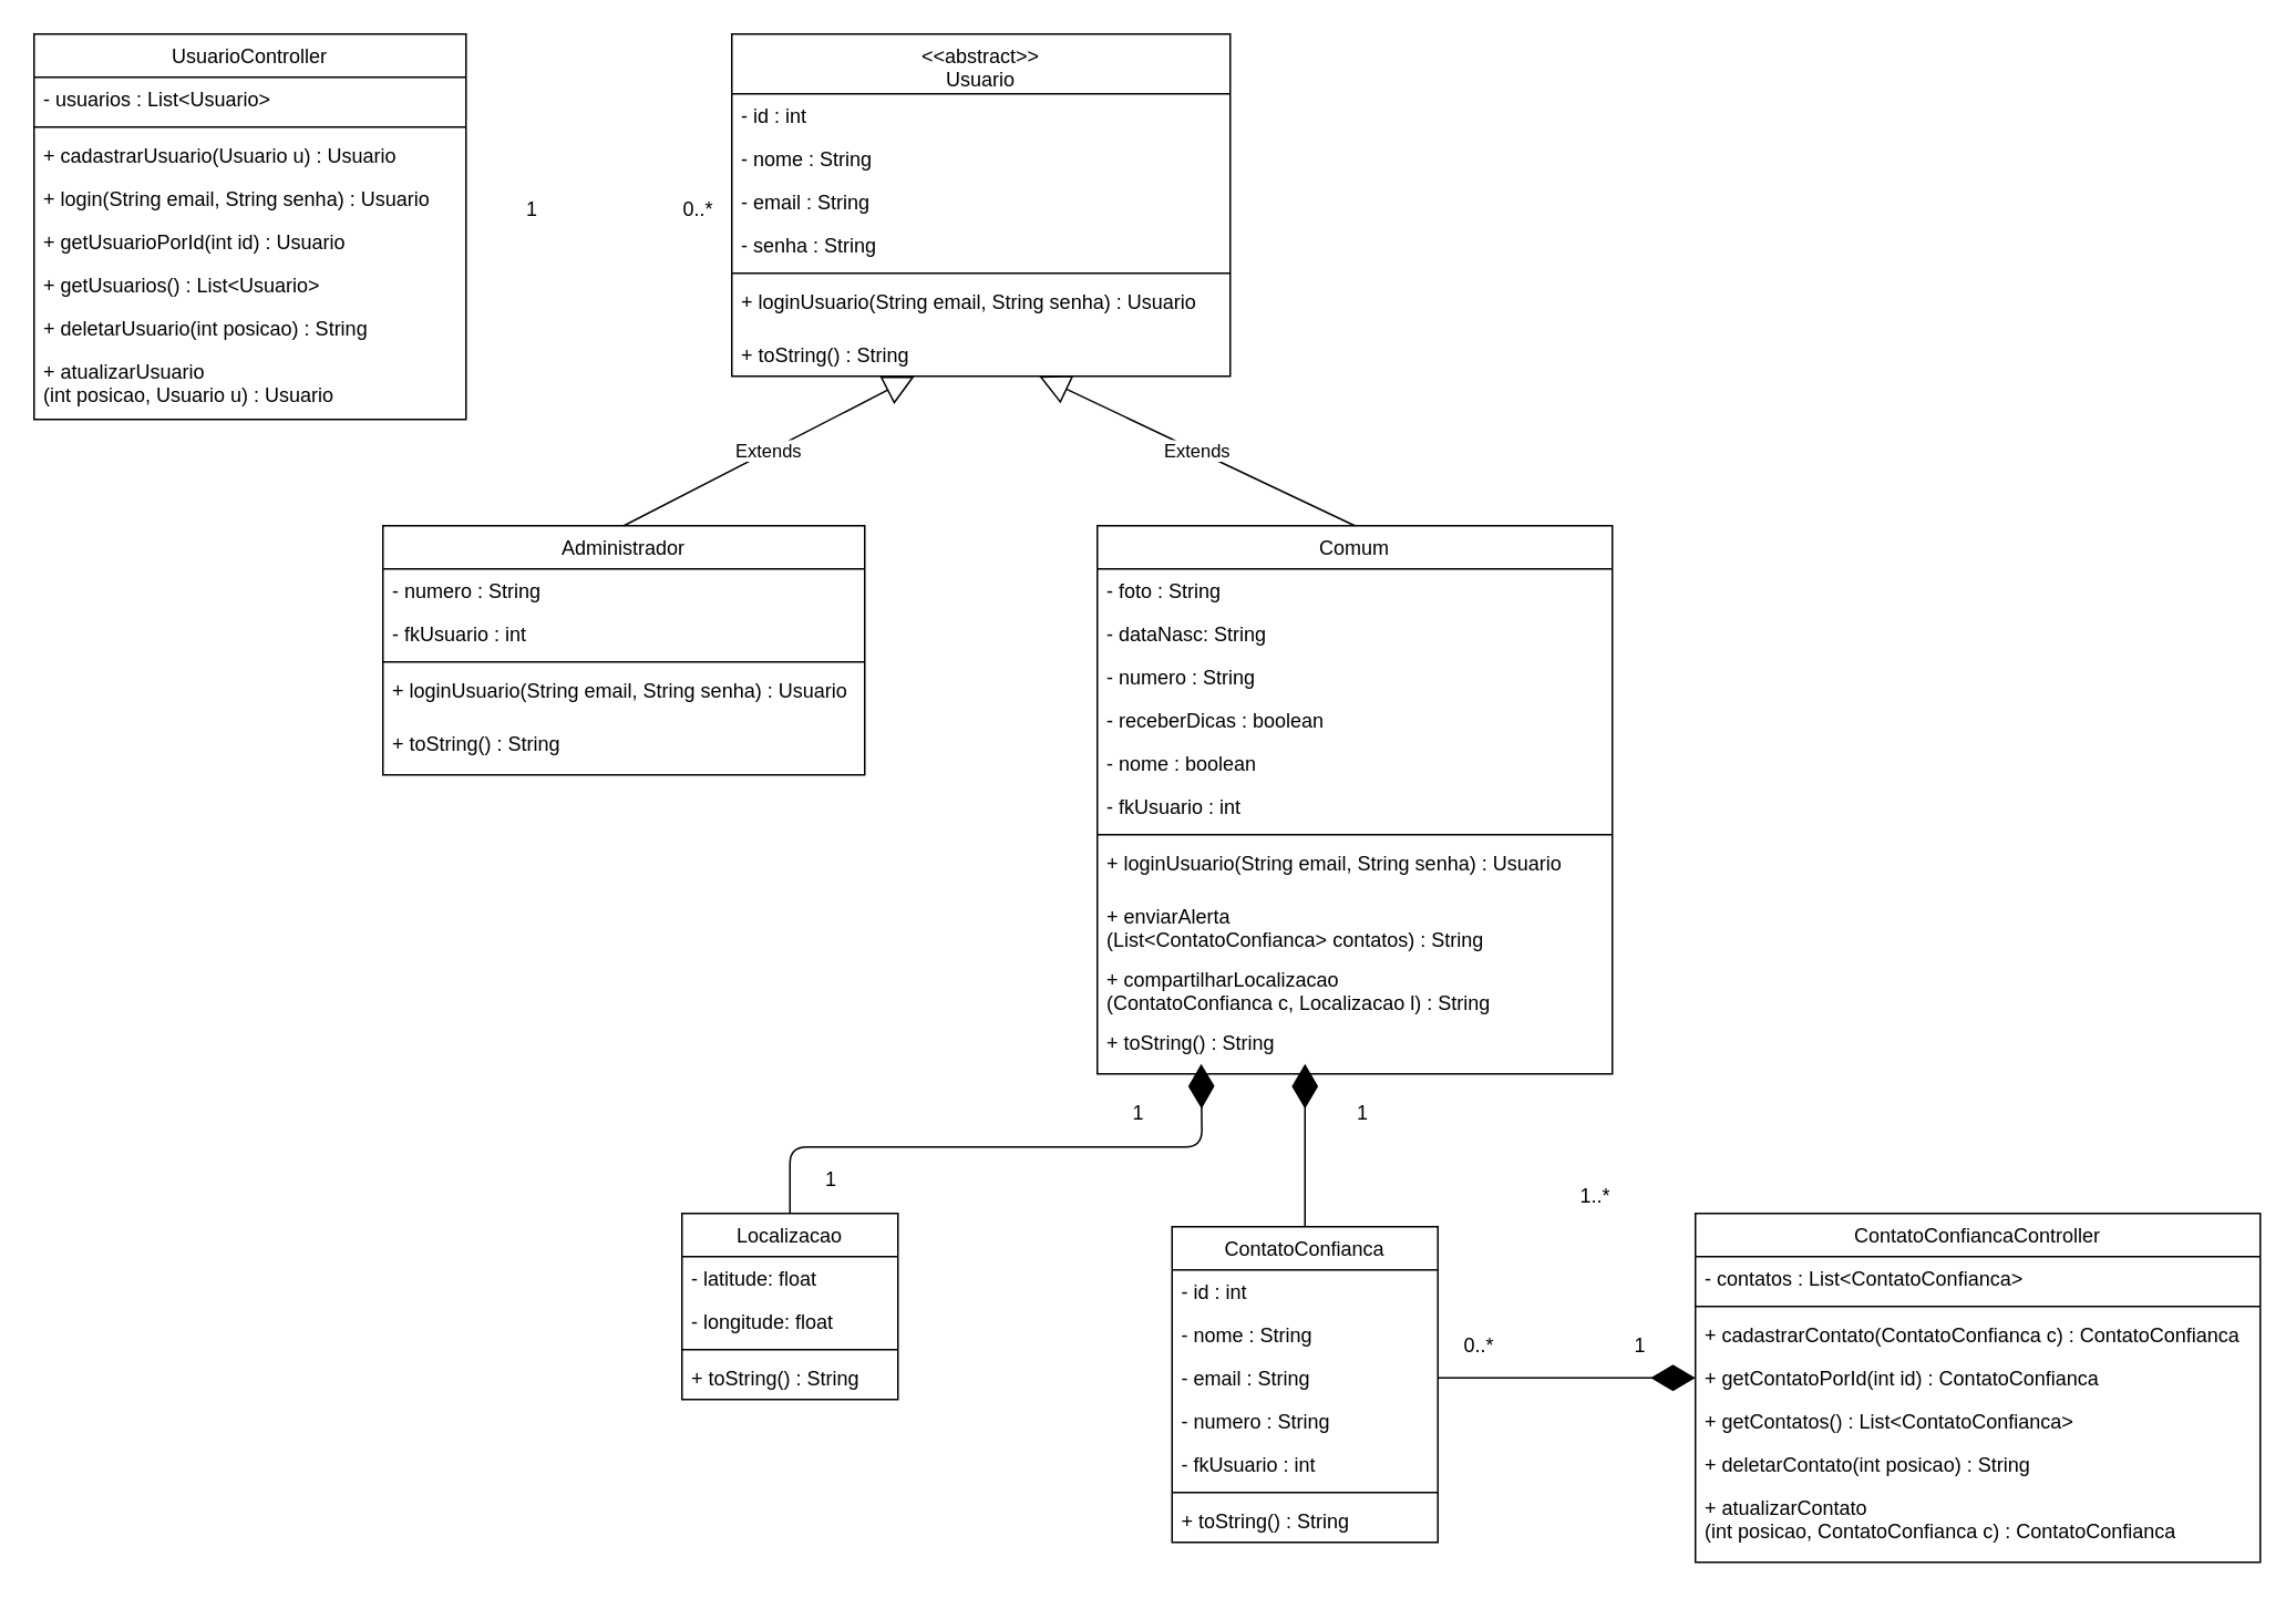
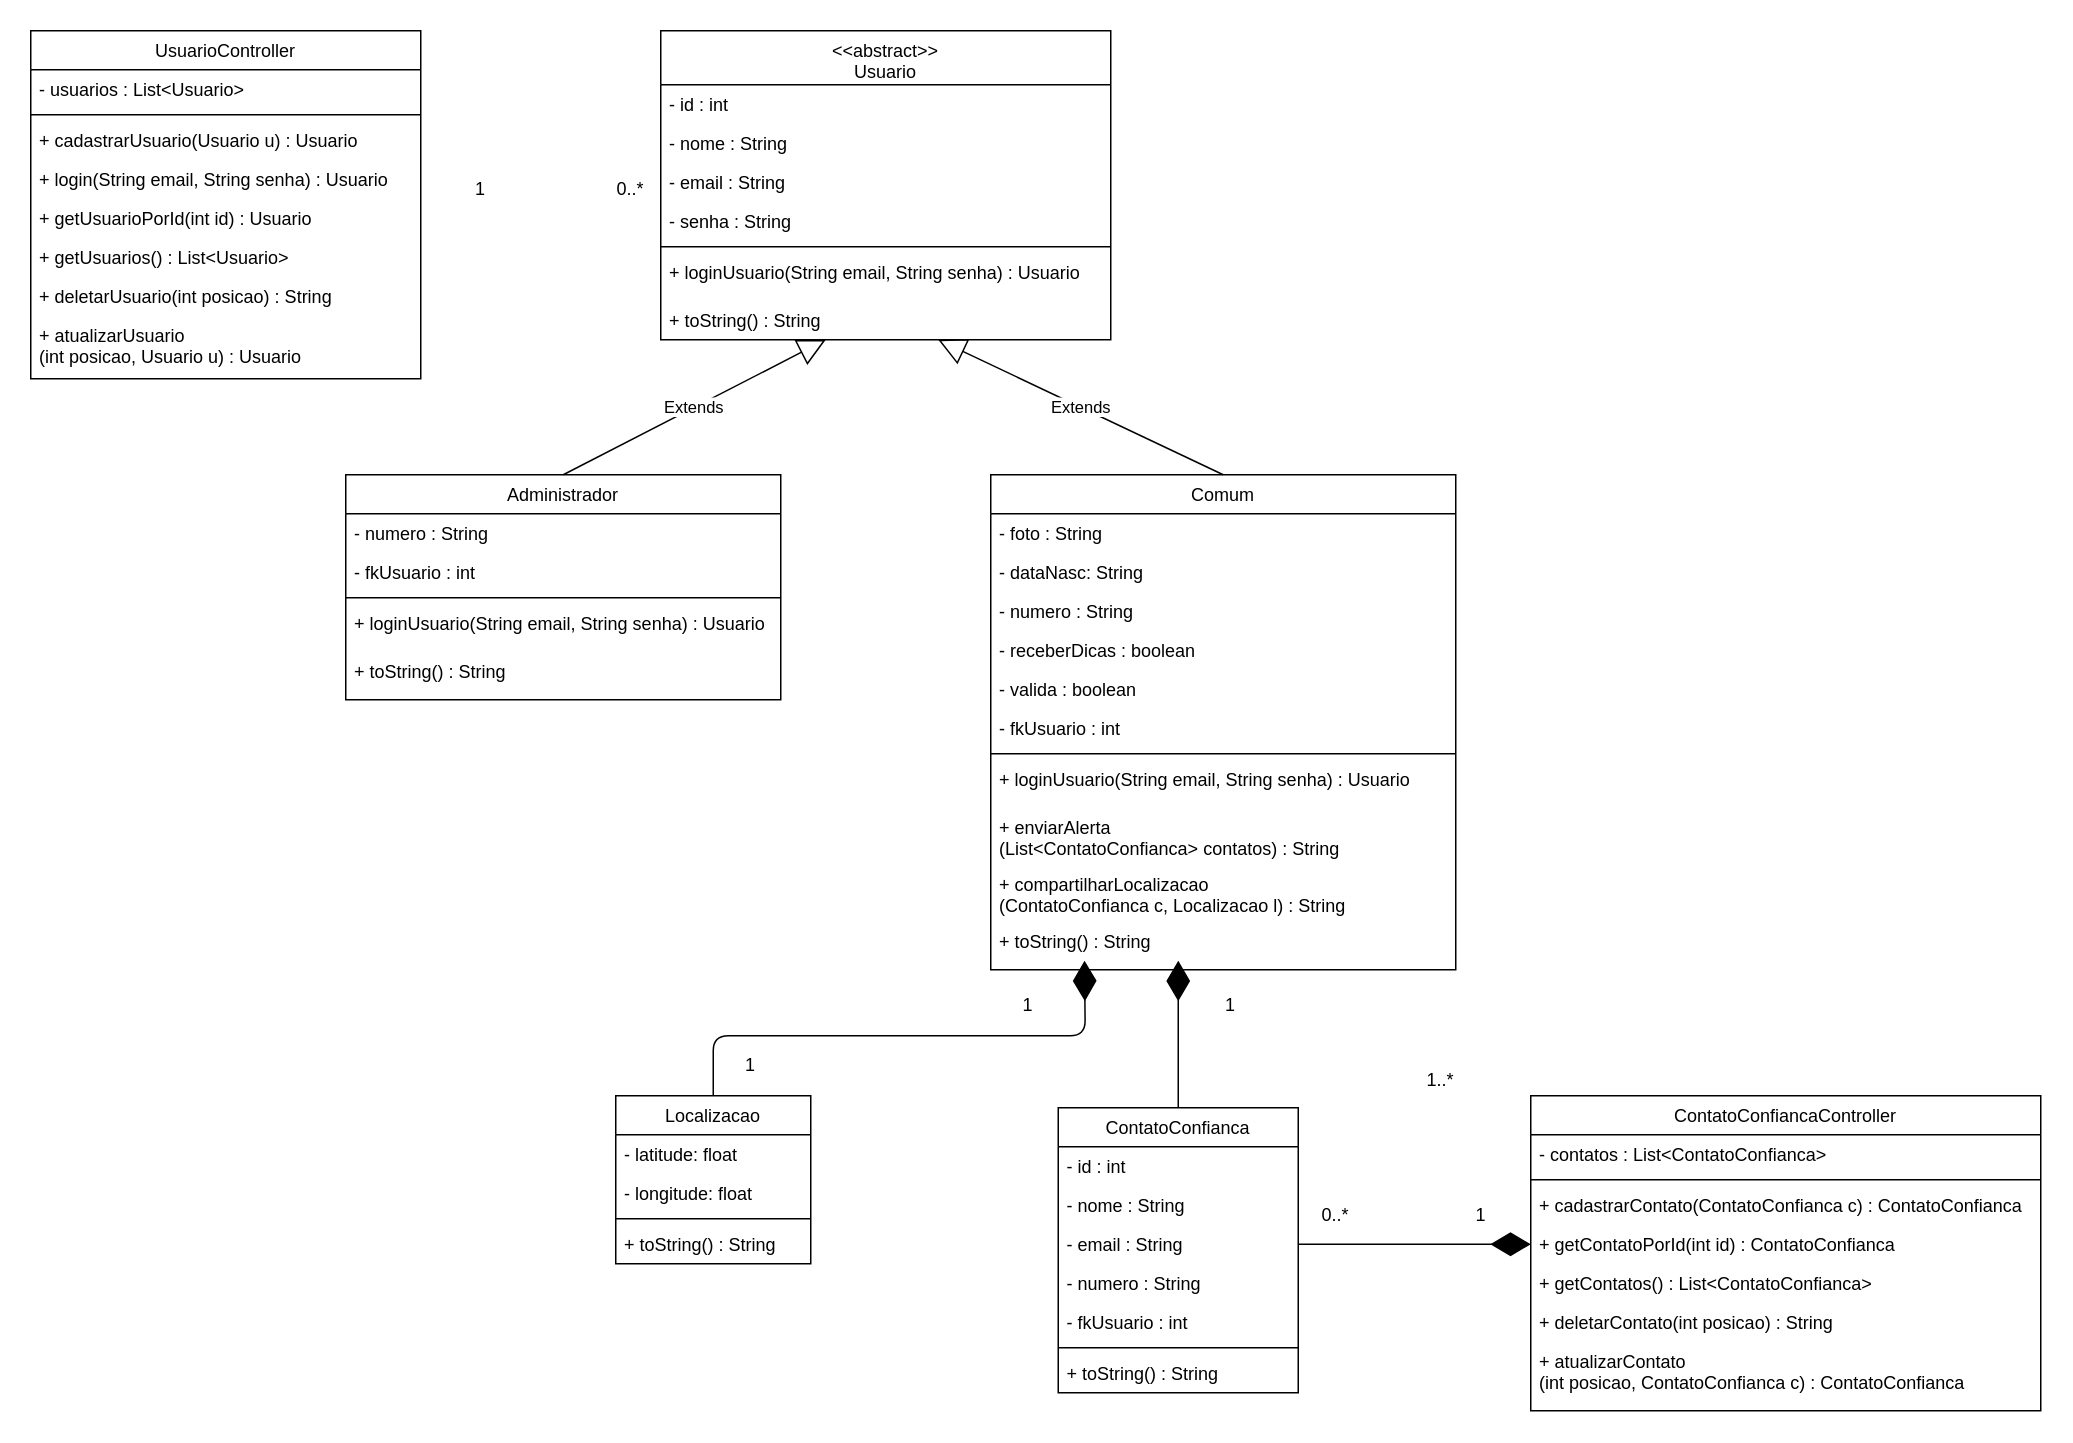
- <mxCell id="62" value="- nome : boolean" style="text;align=left;verticalAlign=top;spacingLeft=4;spacingRight=4;overflow=hidden;rotatable=0;points=[[0,0.5],[1,0.5]];portConstraint=eastwest;rounded=0;shadow=0;html=0;fontStyle=0" parent="57" vertex="1"><mxGeometry y="130" width="310" height="26" as="geometry" /></mxCell>
+ <mxCell id="62" value="- valida : boolean" style="text;align=left;verticalAlign=top;spacingLeft=4;spacingRight=4;overflow=hidden;rotatable=0;points=[[0,0.5],[1,0.5]];portConstraint=eastwest;rounded=0;shadow=0;html=0;fontStyle=0" parent="57" vertex="1"><mxGeometry y="130" width="310" height="26" as="geometry" /></mxCell>
